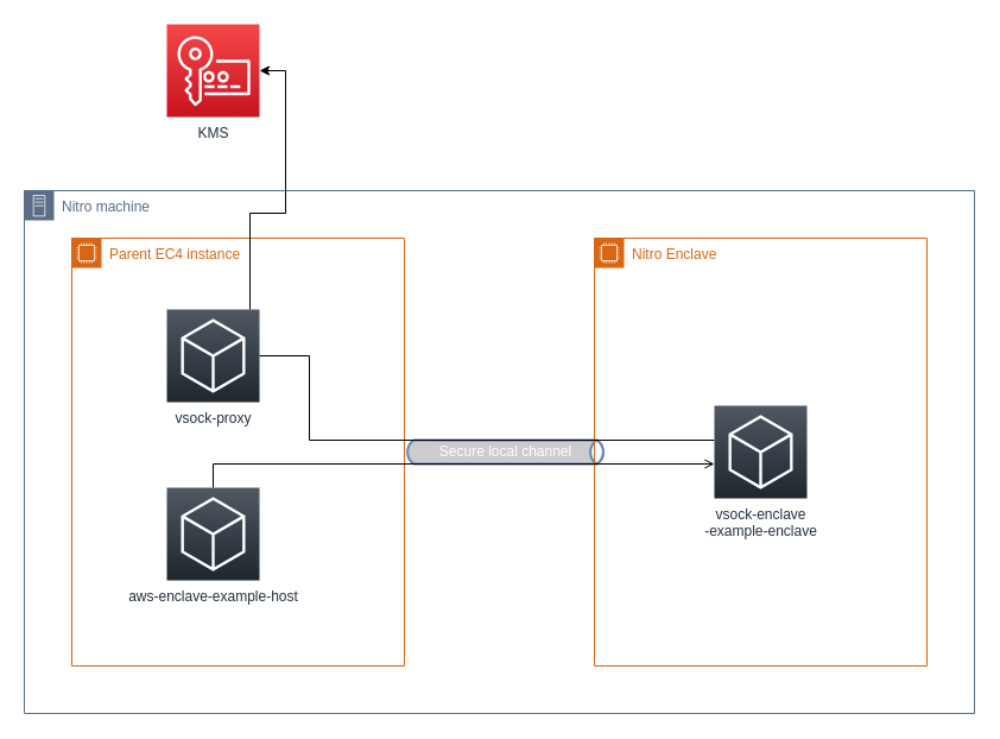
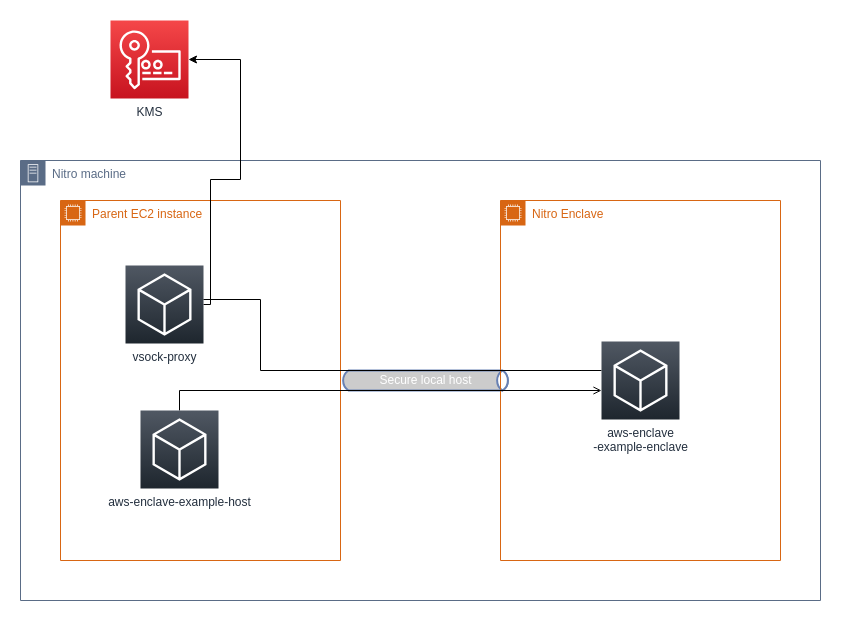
- <mxCell id="12" value="KMS" style="outlineConnect=0;fontColor=#232F3E;gradientColor=#F54749;gradientDirection=north;fillColor=#C7131F;strokeColor=#ffffff;dashed=0;verticalLabelPosition=bottom;verticalAlign=top;align=center;html=1;fontSize=12;fontStyle=0;aspect=fixed;shape=mxgraph.aws4.resourceIcon;resIcon=mxgraph.aws4.key_management_service;" vertex="1" parent="1"><mxGeometry x="140" y="20" width="78" height="78" as="geometry" /></mxCell>
+ <mxCell id="12" value="KMS" style="outlineConnect=0;fontColor=#232F3E;gradientColor=#F54749;gradientDirection=north;fillColor=#C7131F;strokeColor=#ffffff;dashed=0;verticalLabelPosition=bottom;verticalAlign=top;align=center;html=1;fontSize=12;fontStyle=0;aspect=fixed;shape=mxgraph.aws4.resourceIcon;resIcon=mxgraph.aws4.key_management_service;" vertex="1" parent="1"><mxGeometry x="110" y="20" width="78" height="78" as="geometry" /></mxCell>
- <mxCell id="3" value="Parent EC4 instance" style="points=[[0,0],[0.25,0],[0.5,0],[0.75,0],[1,0],[1,0.25],[1,0.5],[1,0.75],[1,1],[0.75,1],[0.5,1],[0.25,1],[0,1],[0,0.75],[0,0.5],[0,0.25]];outlineConnect=0;gradientColor=none;html=1;whiteSpace=wrap;fontSize=12;fontStyle=0;shape=mxgraph.aws4.group;grIcon=mxgraph.aws4.group_ec2_instance_contents;strokeColor=#D86613;fillColor=none;verticalAlign=top;align=left;spacingLeft=30;fontColor=#D86613;dashed=0;" vertex="1" parent="1"><mxGeometry x="60" y="200" width="280" height="360" as="geometry" /></mxCell>
+ <mxCell id="3" value="Parent EC2 instance" style="points=[[0,0],[0.25,0],[0.5,0],[0.75,0],[1,0],[1,0.25],[1,0.5],[1,0.75],[1,1],[0.75,1],[0.5,1],[0.25,1],[0,1],[0,0.75],[0,0.5],[0,0.25]];outlineConnect=0;gradientColor=none;html=1;whiteSpace=wrap;fontSize=12;fontStyle=0;shape=mxgraph.aws4.group;grIcon=mxgraph.aws4.group_ec2_instance_contents;strokeColor=#D86613;fillColor=none;verticalAlign=top;align=left;spacingLeft=30;fontColor=#D86613;dashed=0;" vertex="1" parent="1"><mxGeometry x="60" y="200" width="280" height="360" as="geometry" /></mxCell>
- <mxCell id="7" value="vsock-proxy" style="gradientDirection=north;outlineConnect=0;fontColor=#232F3E;gradientColor=#505863;fillColor=#1E262E;strokeColor=#ffffff;dashed=0;verticalLabelPosition=bottom;verticalAlign=top;align=center;html=1;fontSize=12;fontStyle=0;aspect=fixed;shape=mxgraph.aws4.resourceIcon;resIcon=mxgraph.aws4.general;" vertex="1" parent="1"><mxGeometry x="140" y="260" width="78" height="78" as="geometry" /></mxCell>
+ <mxCell id="7" value="vsock-proxy" style="gradientDirection=north;outlineConnect=0;fontColor=#232F3E;gradientColor=#505863;fillColor=#1E262E;strokeColor=#ffffff;dashed=0;verticalLabelPosition=bottom;verticalAlign=top;align=center;html=1;fontSize=12;fontStyle=0;aspect=fixed;shape=mxgraph.aws4.resourceIcon;resIcon=mxgraph.aws4.general;" vertex="1" parent="1"><mxGeometry x="125" y="265" width="78" height="78" as="geometry" /></mxCell>
- <mxCell id="4" value="Secure local channel" style="html=1;outlineConnect=0;fillColor=#CCCCCC;strokeColor=#6881B3;gradientColor=none;gradientDirection=north;strokeWidth=2;shape=mxgraph.networks.bus;gradientColor=none;gradientDirection=north;fontColor=#ffffff;perimeter=backbonePerimeter;backboneSize=20;" vertex="1" parent="1"><mxGeometry x="340" y="350" width="170" height="60" as="geometry" /></mxCell>
+ <mxCell id="4" value="Secure local host" style="html=1;outlineConnect=0;fillColor=#CCCCCC;strokeColor=#6881B3;gradientColor=none;gradientDirection=north;strokeWidth=2;shape=mxgraph.networks.bus;gradientColor=none;gradientDirection=north;fontColor=#ffffff;perimeter=backbonePerimeter;backboneSize=20;" vertex="1" parent="1"><mxGeometry x="340" y="350" width="170" height="60" as="geometry" /></mxCell>
- <mxCell id="11" value="vsock-enclave&lt;br&gt;-example-enclave" style="gradientDirection=north;outlineConnect=0;fontColor=#232F3E;gradientColor=#505863;fillColor=#1E262E;strokeColor=#ffffff;dashed=0;verticalLabelPosition=bottom;verticalAlign=top;align=center;html=1;fontSize=12;fontStyle=0;aspect=fixed;shape=mxgraph.aws4.resourceIcon;resIcon=mxgraph.aws4.general;" vertex="1" parent="1"><mxGeometry x="601" y="341" width="78" height="78" as="geometry" /></mxCell>
+ <mxCell id="11" value="aws-enclave&lt;br&gt;-example-enclave" style="gradientDirection=north;outlineConnect=0;fontColor=#232F3E;gradientColor=#505863;fillColor=#1E262E;strokeColor=#ffffff;dashed=0;verticalLabelPosition=bottom;verticalAlign=top;align=center;html=1;fontSize=12;fontStyle=0;aspect=fixed;shape=mxgraph.aws4.resourceIcon;resIcon=mxgraph.aws4.general;" vertex="1" parent="1"><mxGeometry x="601" y="341" width="78" height="78" as="geometry" /></mxCell>
